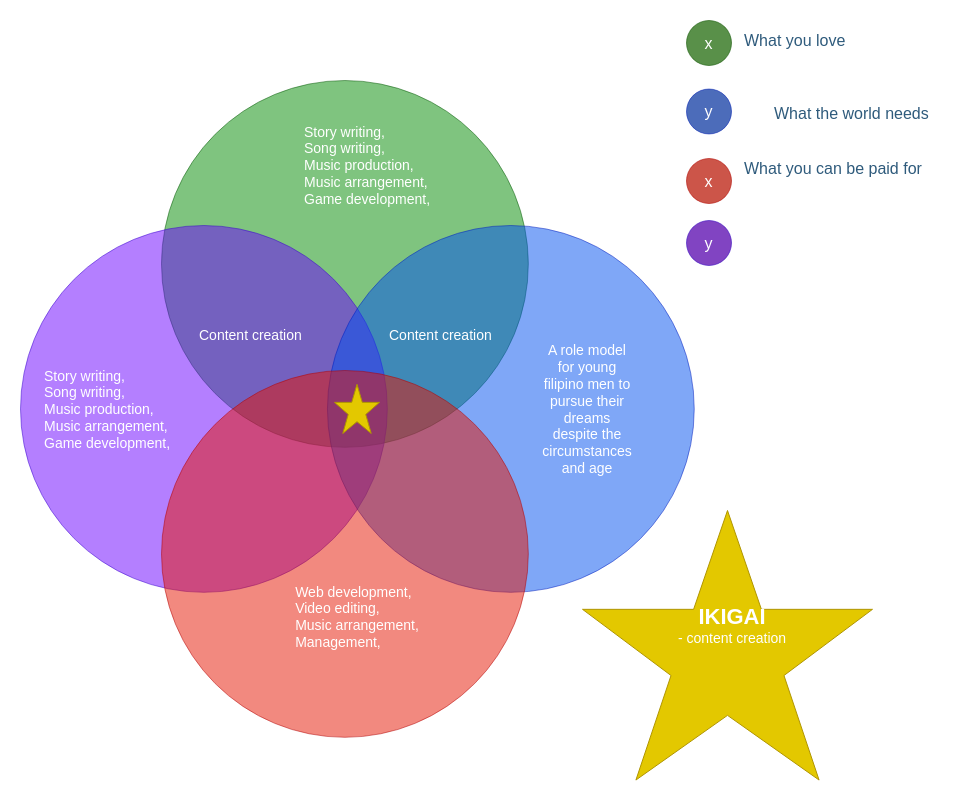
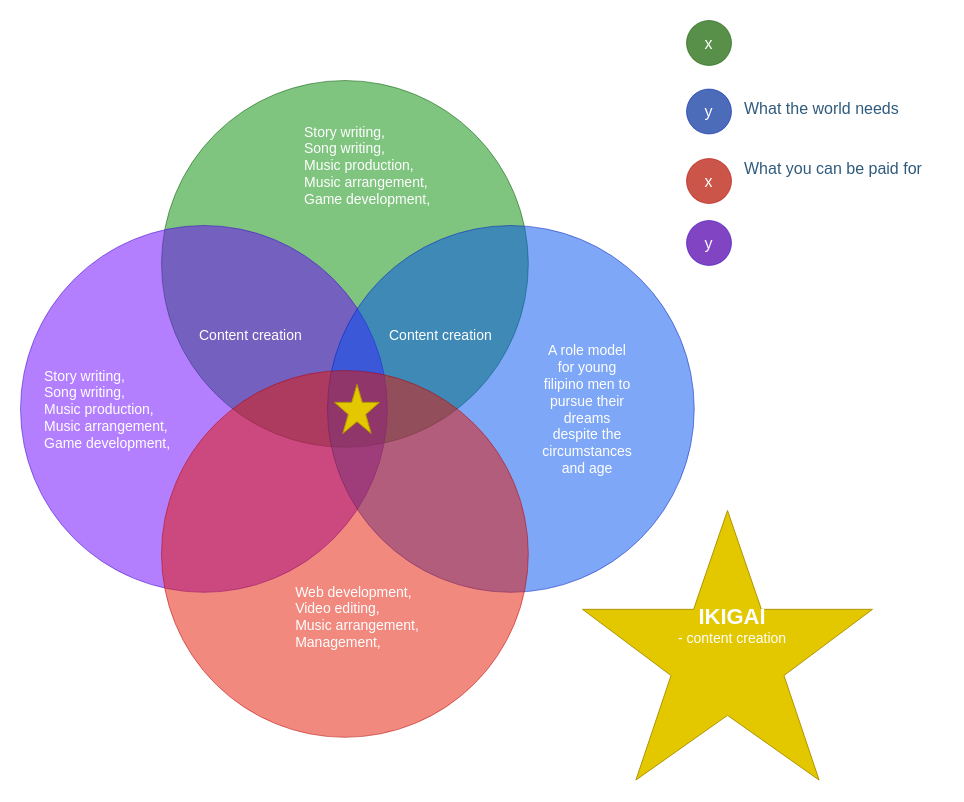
- <mxCell id="5" value="What you love" style="text;html=1;resizable=0;points=[];autosize=1;align=left;verticalAlign=top;spacingTop=-4;fontSize=16;fontFamily=Helvetica;fontColor=#2F5B7C;" parent="1" vertex="1"><mxGeometry x="741.5" y="27.5" width="120" height="30" as="geometry" /></mxCell>
- <mxCell id="9" value="What the world needs" style="text;html=1;resizable=0;points=[];autosize=1;align=left;verticalAlign=top;spacingTop=-4;fontSize=16;fontFamily=Helvetica;fontColor=#2F5B7C;" parent="1" vertex="1"><mxGeometry x="771.5" y="101" width="180" height="30" as="geometry" /></mxCell>
+ <mxCell id="9" value="What the world needs" style="text;html=1;resizable=0;points=[];autosize=1;align=left;verticalAlign=top;spacingTop=-4;fontSize=16;fontFamily=Helvetica;fontColor=#2F5B7C;" parent="1" vertex="1"><mxGeometry x="741.5" y="96" width="180" height="30" as="geometry" /></mxCell>
